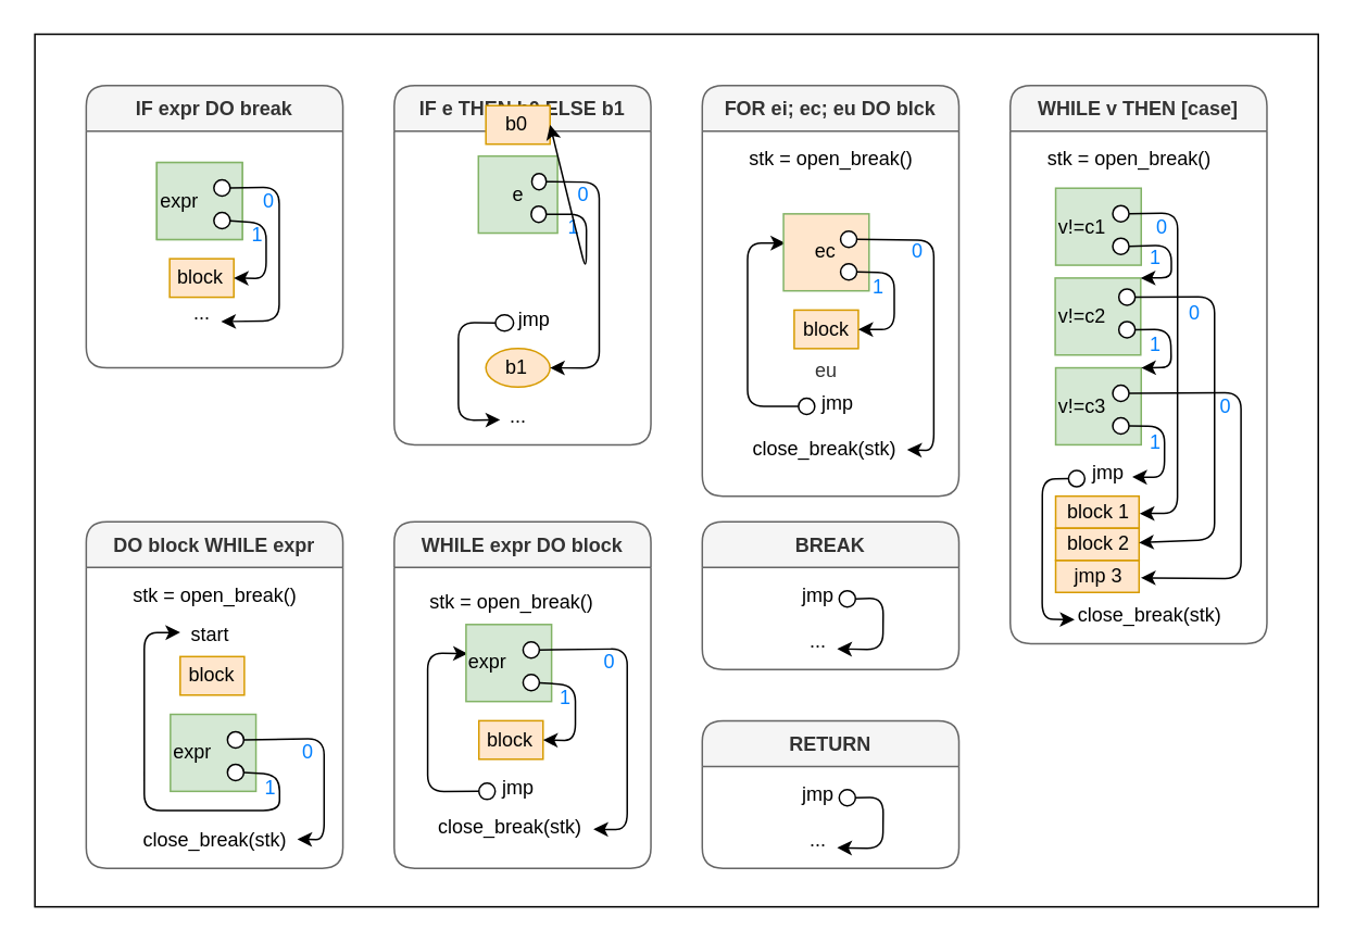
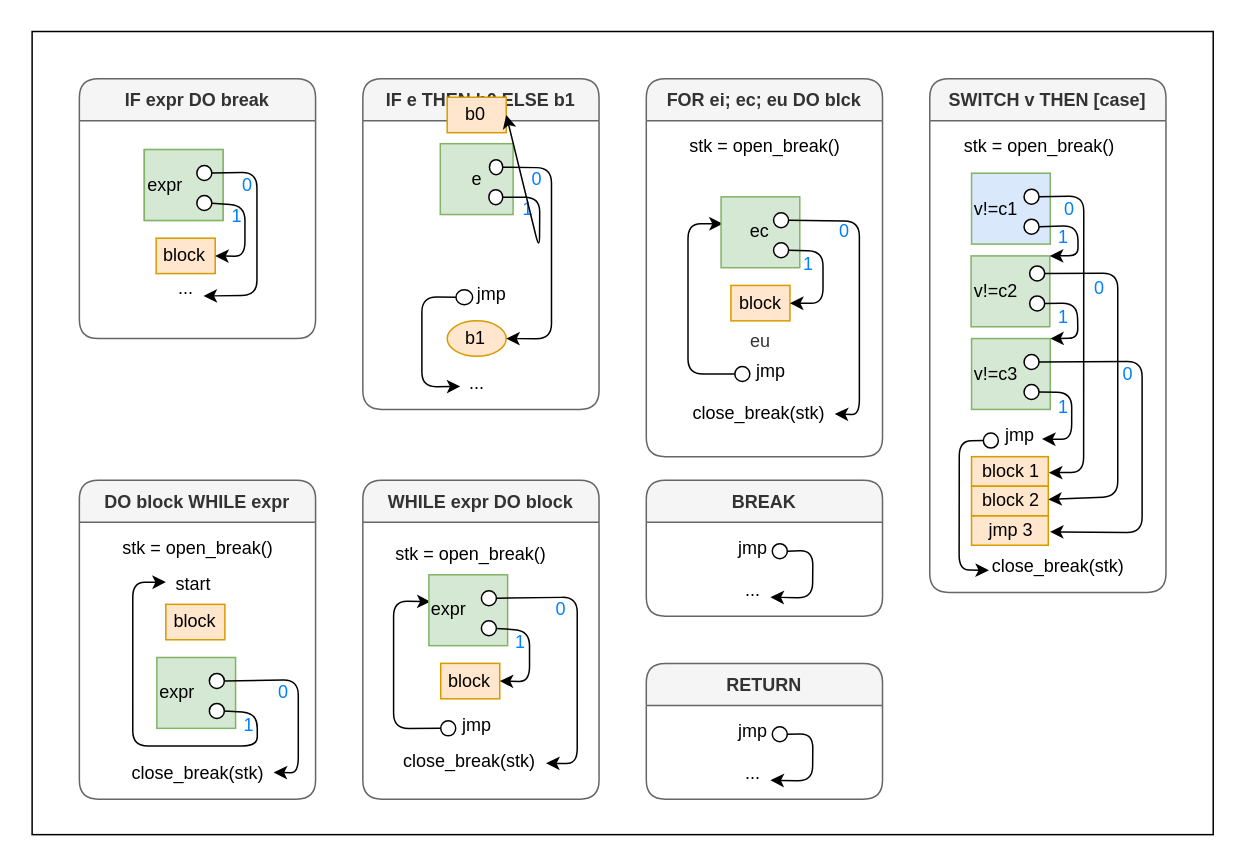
- <mxCell id="82" value="WHILE v THEN [case]" style="swimlane;startSize=28;fontColor=#333333;rounded=1;shadow=0;sketch=0;fillColor=#f5f5f5;strokeColor=#666666;" vertex="1" parent="1"><mxGeometry x="619.17" y="51.99" width="157.48" height="342.52" as="geometry" /></mxCell>
+ <mxCell id="82" value="SWITCH v THEN [case]" style="swimlane;startSize=28;fontColor=#333333;rounded=1;shadow=0;sketch=0;fillColor=#f5f5f5;strokeColor=#666666;" vertex="1" parent="1"><mxGeometry x="619.17" y="51.99" width="157.48" height="342.52" as="geometry" /></mxCell>
- <mxCell id="97" value="v!=c1" style="whiteSpace=wrap;html=1;align=left;fillColor=#d5e8d4;strokeColor=#82b366;" vertex="1" parent="82"><mxGeometry x="27.857" y="62.987" width="52.48" height="47.24" as="geometry" /></mxCell>
+ <mxCell id="97" value="v!=c1" style="whiteSpace=wrap;html=1;align=left;fillColor=#dae8fc;strokeColor=#82b366;" vertex="1" parent="82"><mxGeometry x="27.857" y="62.987" width="52.48" height="47.24" as="geometry" /></mxCell>
- <mxCell id="66" value="ec" style="whiteSpace=wrap;html=1;align=center;fillColor=#ffe6cc;strokeColor=#82b366;" vertex="1" parent="56"><mxGeometry x="49.847" y="78.737" width="52.48" height="47.24" as="geometry" /></mxCell>
+ <mxCell id="66" value="ec" style="whiteSpace=wrap;html=1;align=center;fillColor=#d5e8d4;strokeColor=#82b366;" vertex="1" parent="56"><mxGeometry x="49.847" y="78.737" width="52.48" height="47.24" as="geometry" /></mxCell>
